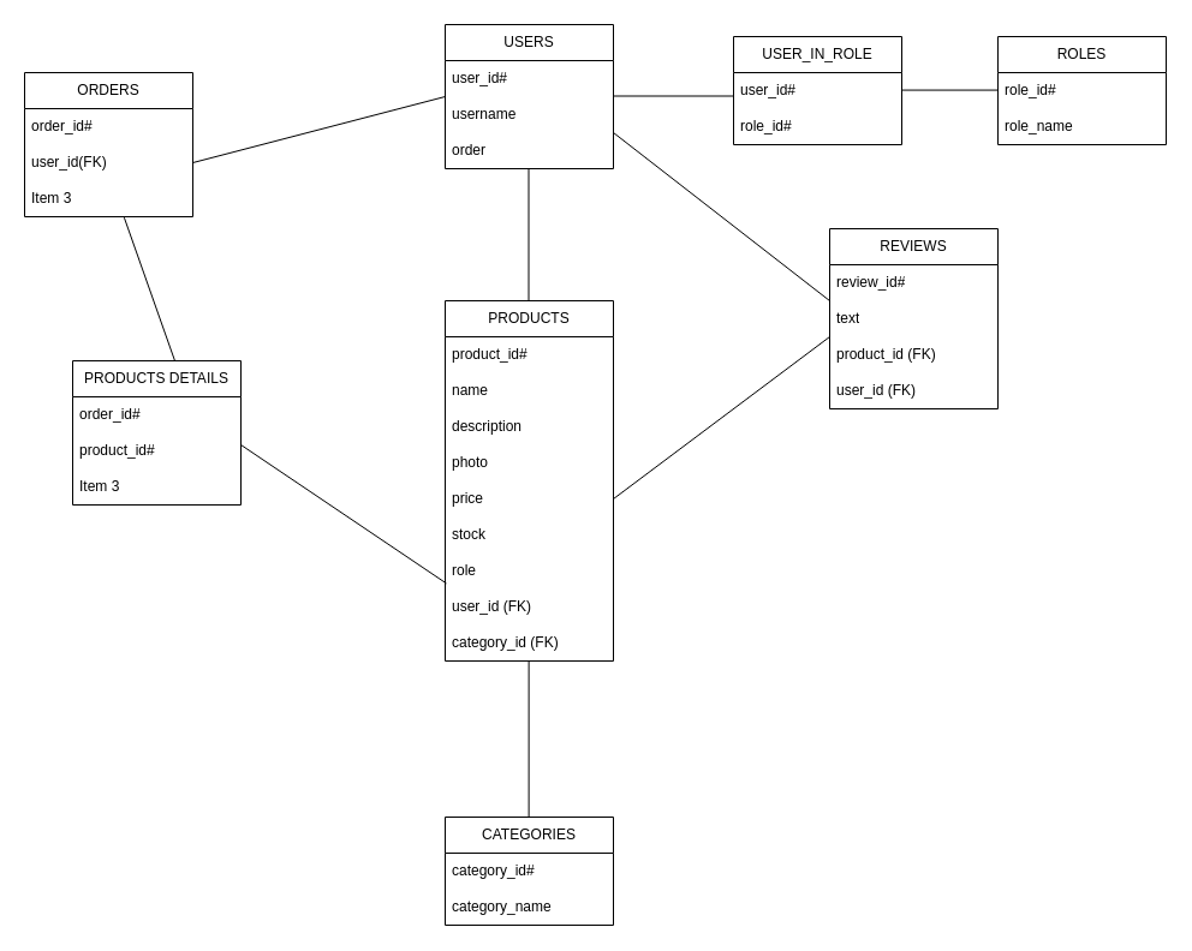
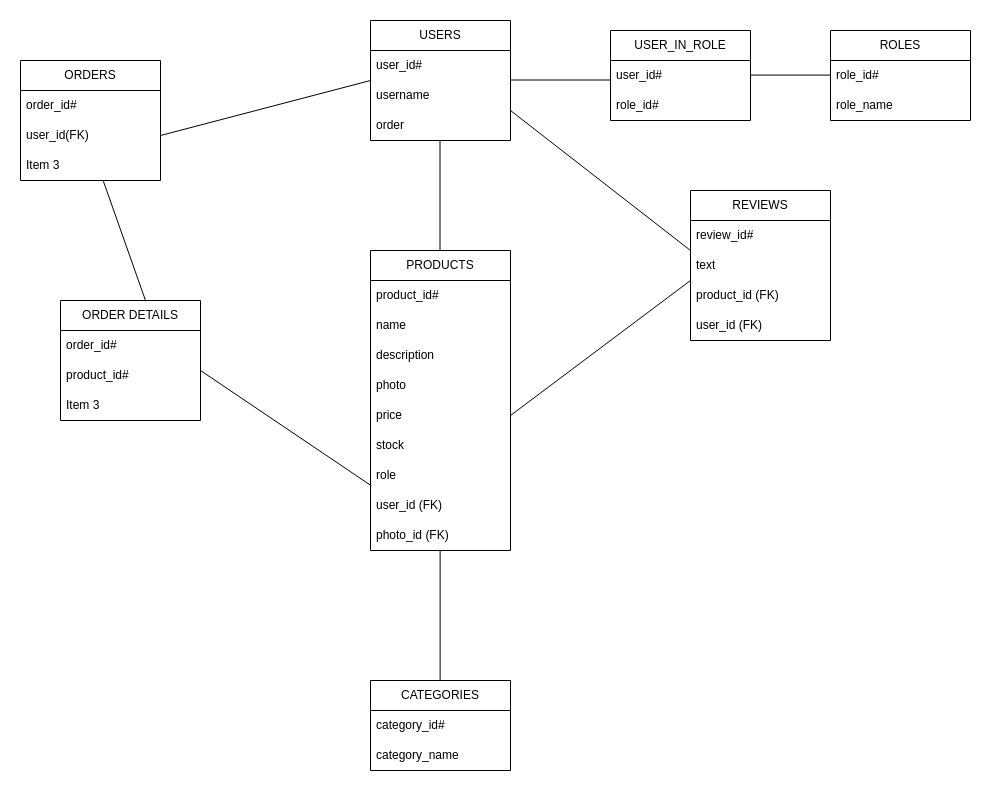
- <mxCell id="41" value="PRODUCTS DETAILS" style="swimlane;fontStyle=0;childLayout=stackLayout;horizontal=1;startSize=30;horizontalStack=0;resizeParent=1;resizeParentMax=0;resizeLast=0;collapsible=1;marginBottom=0;whiteSpace=wrap;html=1;" vertex="1" parent="1"><mxGeometry x="60" y="300" width="140" height="120" as="geometry" /></mxCell>
+ <mxCell id="41" value="ORDER DETAILS" style="swimlane;fontStyle=0;childLayout=stackLayout;horizontal=1;startSize=30;horizontalStack=0;resizeParent=1;resizeParentMax=0;resizeLast=0;collapsible=1;marginBottom=0;whiteSpace=wrap;html=1;" vertex="1" parent="1"><mxGeometry x="60" y="300" width="140" height="120" as="geometry" /></mxCell>
- <mxCell id="24" value="category_id (FK)" style="text;strokeColor=none;fillColor=none;align=left;verticalAlign=middle;spacingLeft=4;spacingRight=4;overflow=hidden;points=[[0,0.5],[1,0.5]];portConstraint=eastwest;rotatable=0;whiteSpace=wrap;html=1;" vertex="1" parent="15"><mxGeometry y="270" width="140" height="30" as="geometry" /></mxCell>
+ <mxCell id="24" value="photo_id (FK)" style="text;strokeColor=none;fillColor=none;align=left;verticalAlign=middle;spacingLeft=4;spacingRight=4;overflow=hidden;points=[[0,0.5],[1,0.5]];portConstraint=eastwest;rotatable=0;whiteSpace=wrap;html=1;" vertex="1" parent="15"><mxGeometry y="270" width="140" height="30" as="geometry" /></mxCell>
